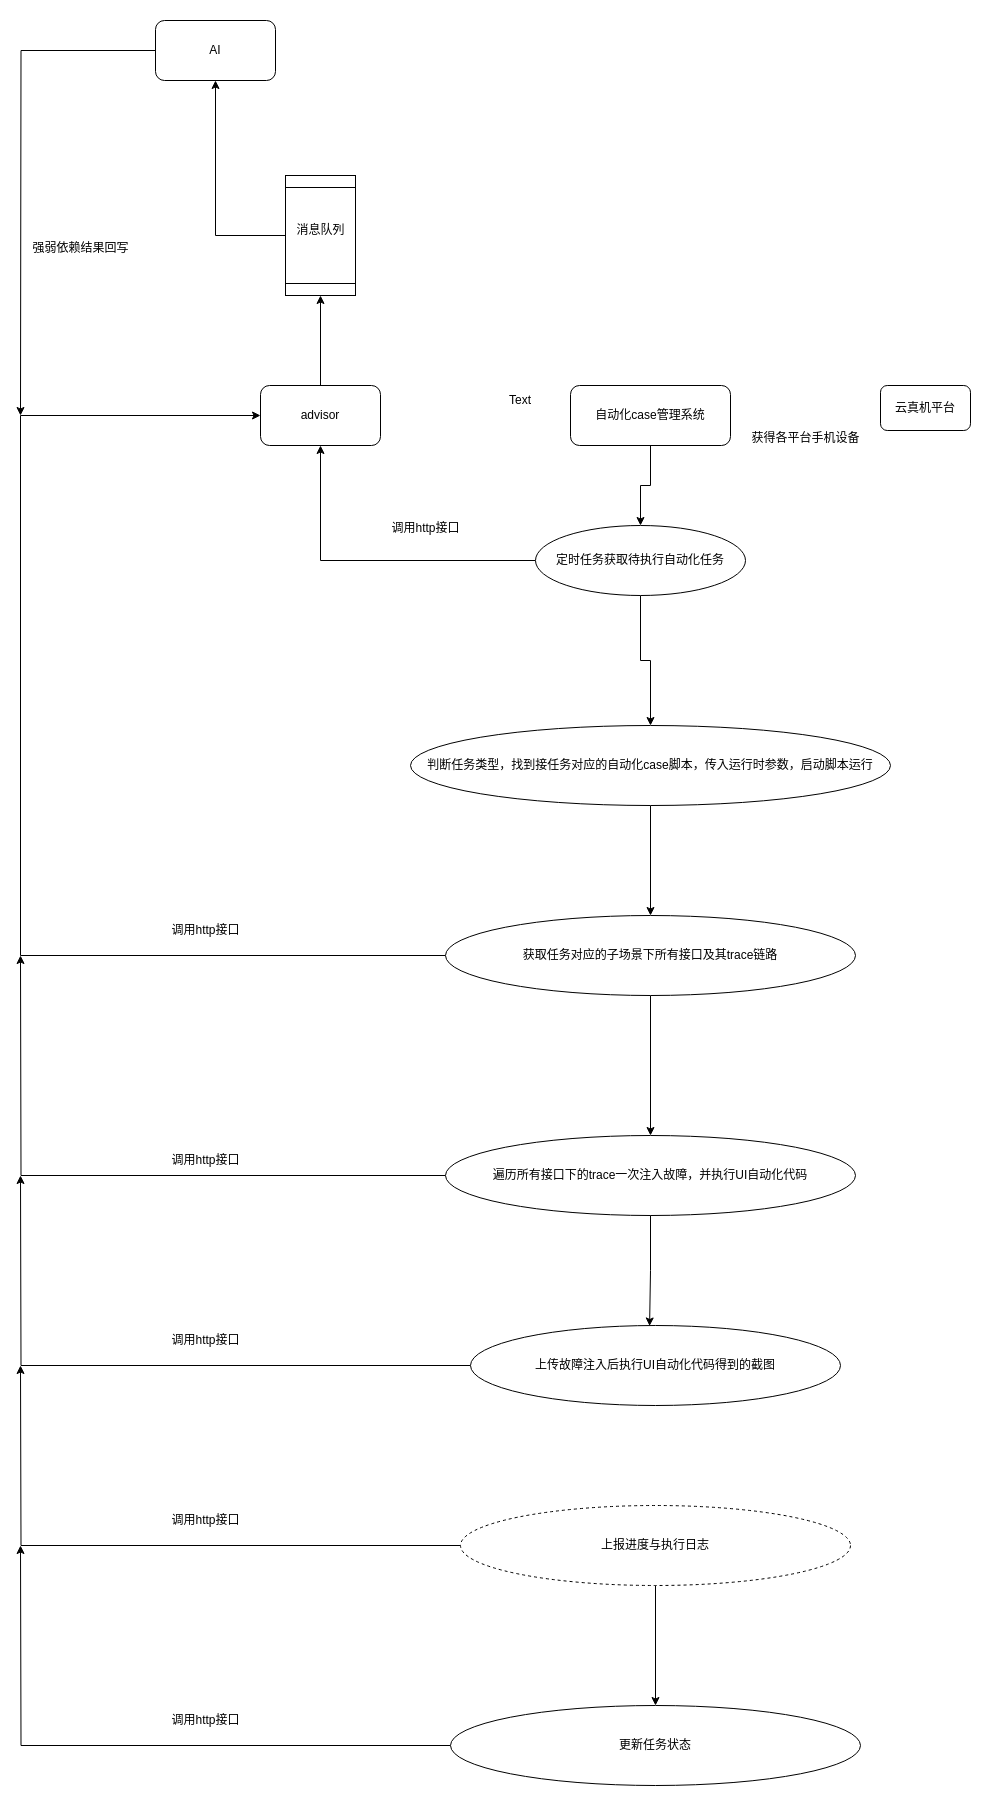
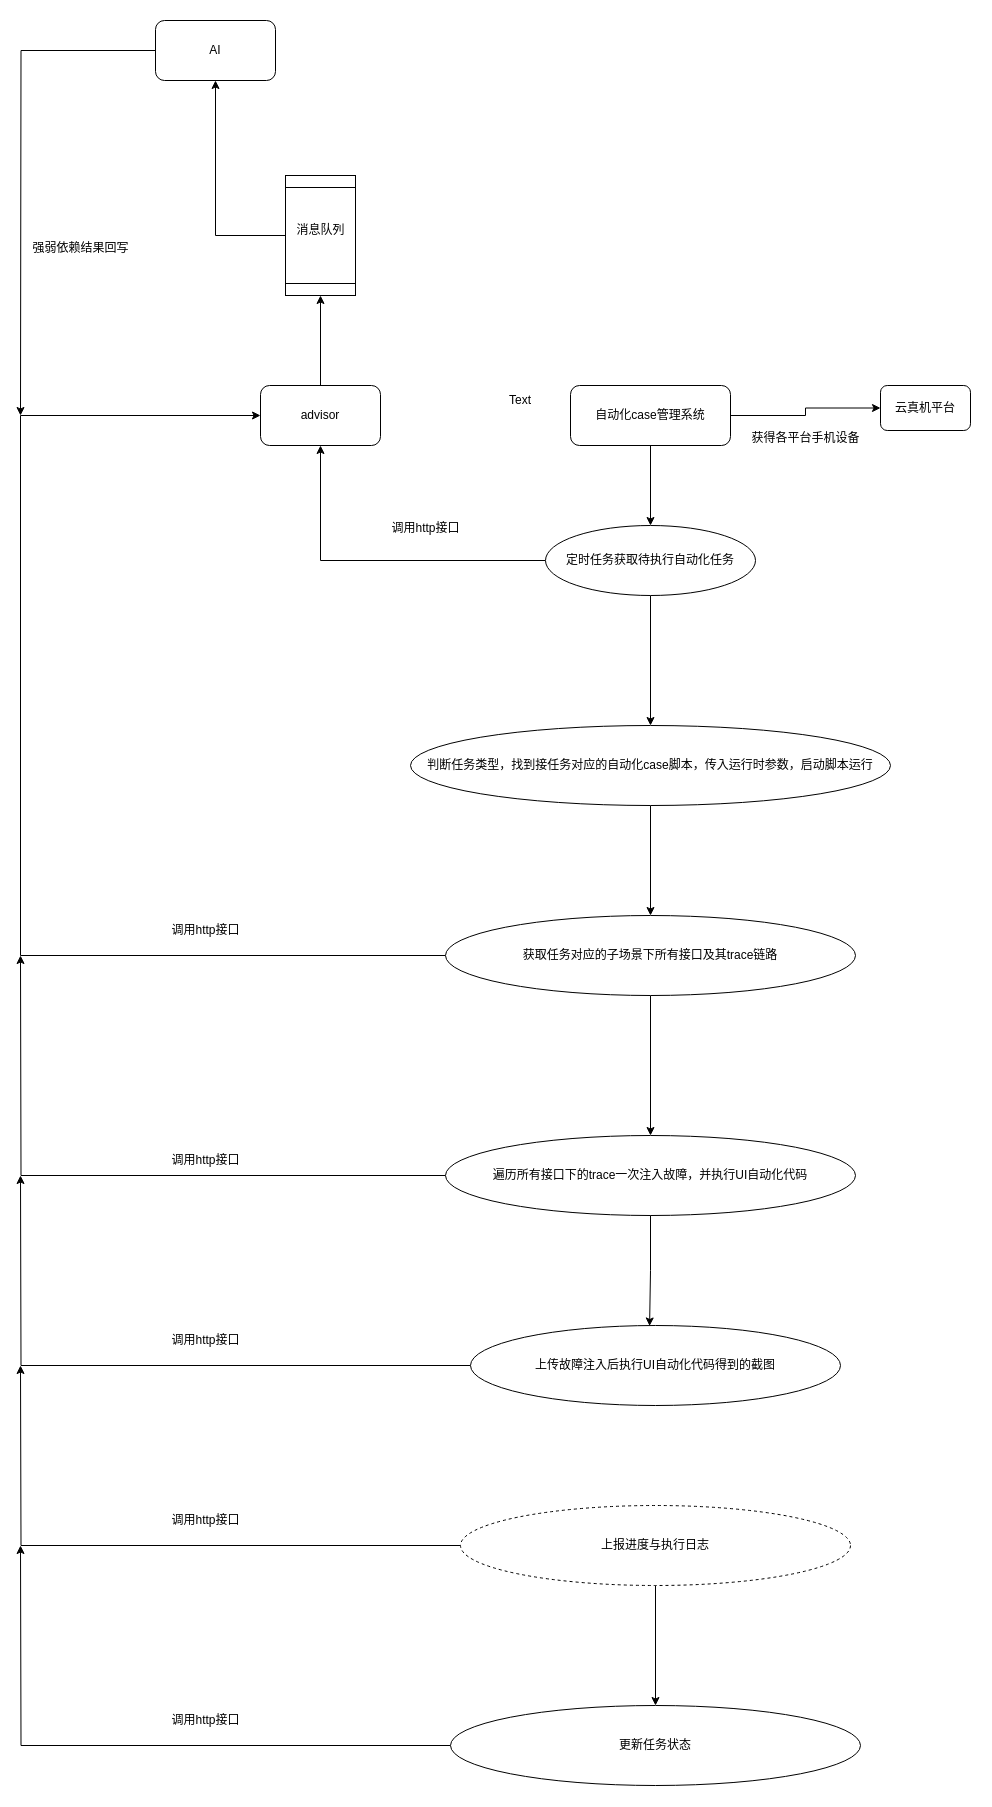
+ <mxCell id="5" style="edgeStyle=orthogonalEdgeStyle;rounded=0;orthogonalLoop=1;jettySize=auto;html=1;entryX=0;entryY=0.5;entryDx=0;entryDy=0;" edge="1" parent="1" source="6" target="7"><mxGeometry relative="1" as="geometry" /></mxCell>
- <mxCell id="10" value="定时任务获取待执行自动化任务" style="ellipse;whiteSpace=wrap;html=1;" vertex="1" parent="1"><mxGeometry x="535" y="525" width="210" height="70" as="geometry" /></mxCell>
+ <mxCell id="10" value="定时任务获取待执行自动化任务" style="ellipse;whiteSpace=wrap;html=1;" vertex="1" parent="1"><mxGeometry x="545" y="525" width="210" height="70" as="geometry" /></mxCell>
